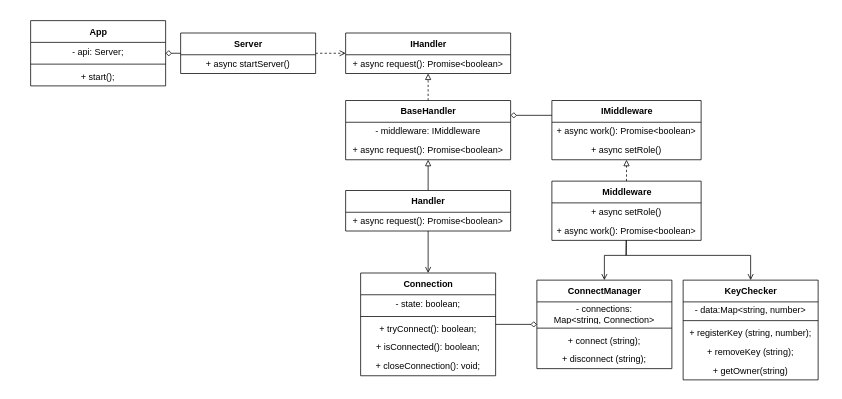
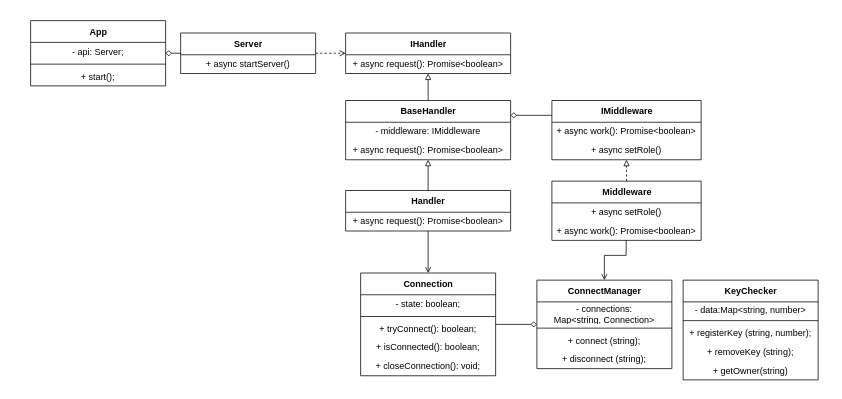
- <mxCell id="14" style="edgeStyle=none;html=1;exitX=0.5;exitY=0;exitDx=0;exitDy=0;endArrow=block;endFill=0;dashed=1;" parent="1" source="16" target="12" edge="1"><mxGeometry relative="1" as="geometry" /></mxCell>
+ <mxCell id="14" style="edgeStyle=none;html=1;exitX=0.5;exitY=0;exitDx=0;exitDy=0;endArrow=block;endFill=0;dashed=0;" parent="1" source="16" target="12" edge="1"><mxGeometry relative="1" as="geometry" /></mxCell>
- <mxCell id="8" style="edgeStyle=none;html=1;startArrow=none;startFill=0;endArrow=open;endFill=0;rounded=0;" parent="1" source="9" target="34" edge="1"><mxGeometry relative="1" as="geometry"><Array as="points"><mxPoint x="834" y="340" /><mxPoint x="1000" y="340" /></Array></mxGeometry></mxCell>
